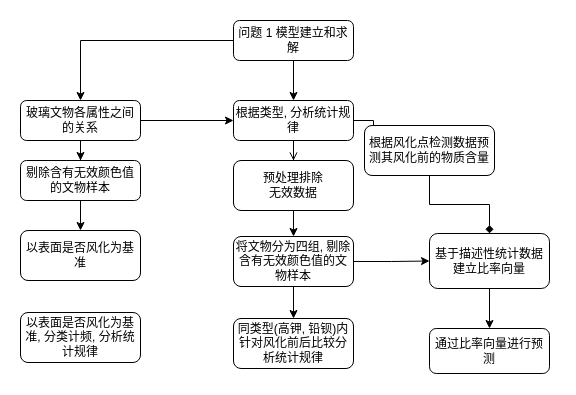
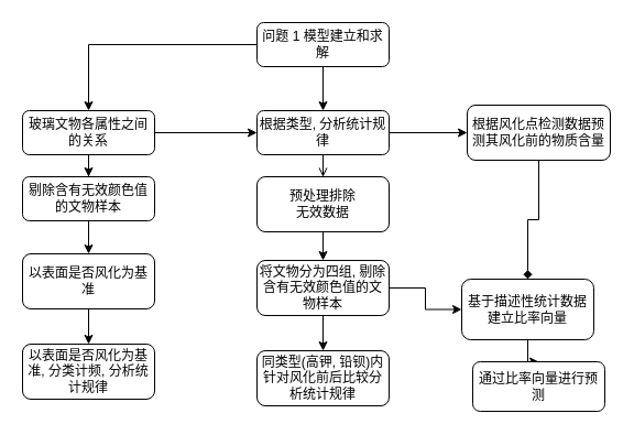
- <mxCell id="26" value="根据风化点检测数据预测其风化前的物质含量" style="whiteSpace=wrap;html=1;rounded=1;glass=0;strokeWidth=1;shadow=0;" vertex="1" parent="1"><mxGeometry x="364" y="125" width="130" height="50" as="geometry" /></mxCell>
+ <mxCell id="26" value="根据风化点检测数据预测其风化前的物质含量" style="whiteSpace=wrap;html=1;rounded=1;glass=0;strokeWidth=1;shadow=0;" vertex="1" parent="1"><mxGeometry x="424" y="95" width="130" height="50" as="geometry" /></mxCell>
- <mxCell id="23" value="基于描述性统计数据建立比率向量" style="whiteSpace=wrap;html=1;rounded=1;glass=0;strokeWidth=1;shadow=0;" vertex="1" parent="1"><mxGeometry x="429" y="233" width="120" height="55" as="geometry" /></mxCell>
+ <mxCell id="23" value="基于描述性统计数据建立比率向量" style="whiteSpace=wrap;html=1;rounded=1;glass=0;strokeWidth=1;shadow=0;" vertex="1" parent="1"><mxGeometry x="419" y="253" width="120" height="55" as="geometry" /></mxCell>
+ <mxCell id="13" value="" style="edgeStyle=orthogonalEdgeStyle;rounded=0;orthogonalLoop=1;jettySize=auto;html=1;" edge="1" parent="1" source="14" target="15"><mxGeometry relative="1" as="geometry" /></mxCell>
